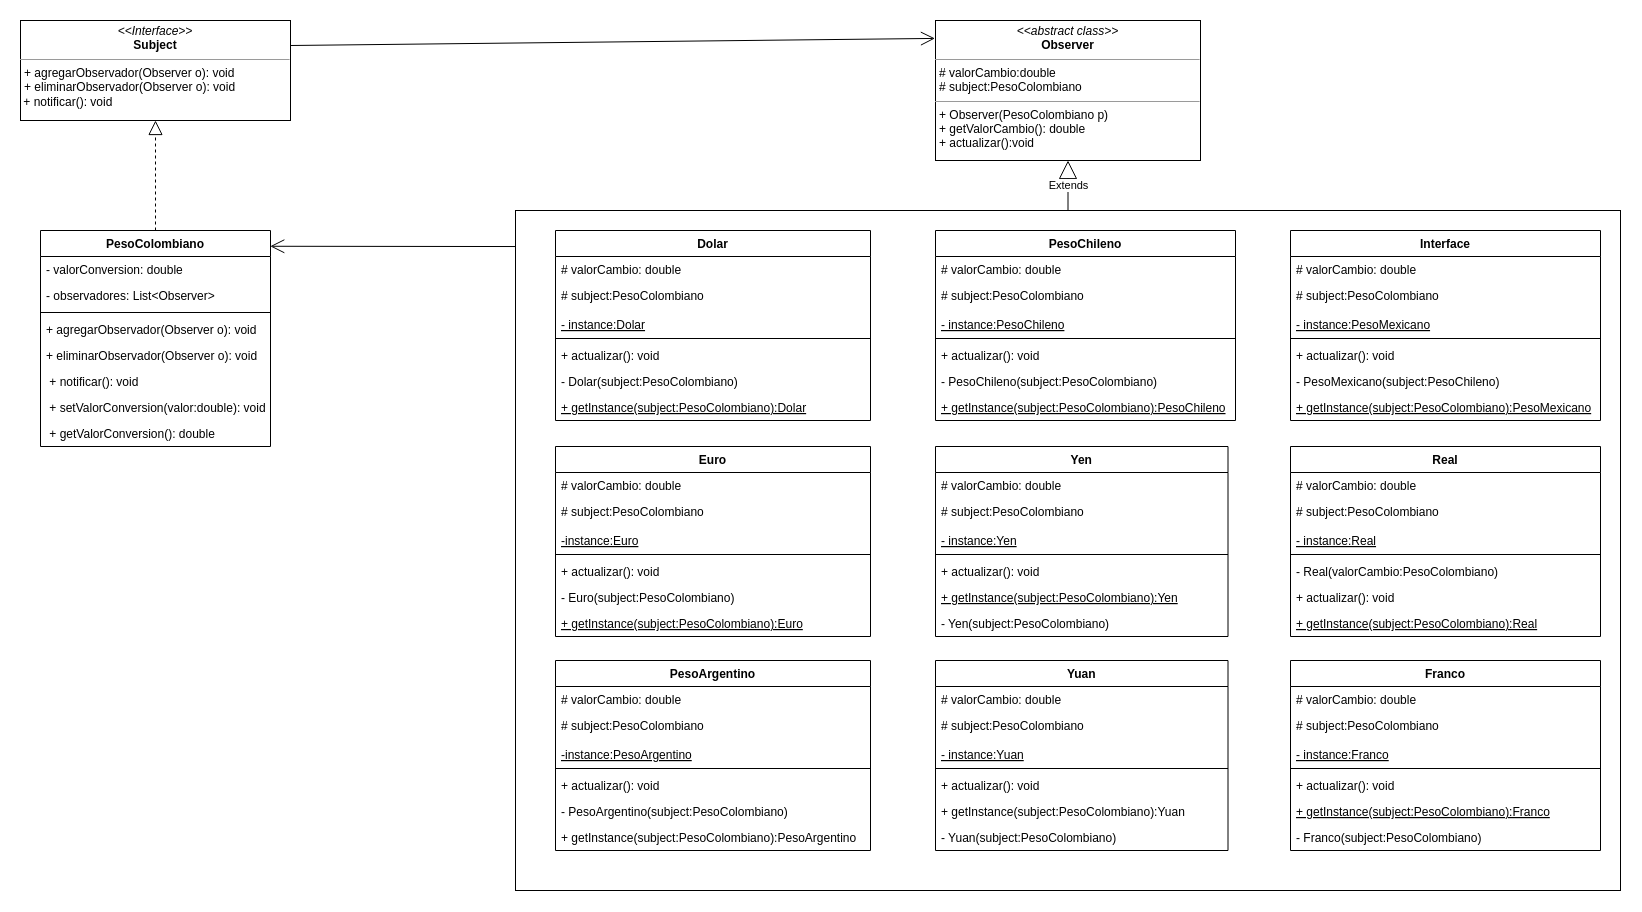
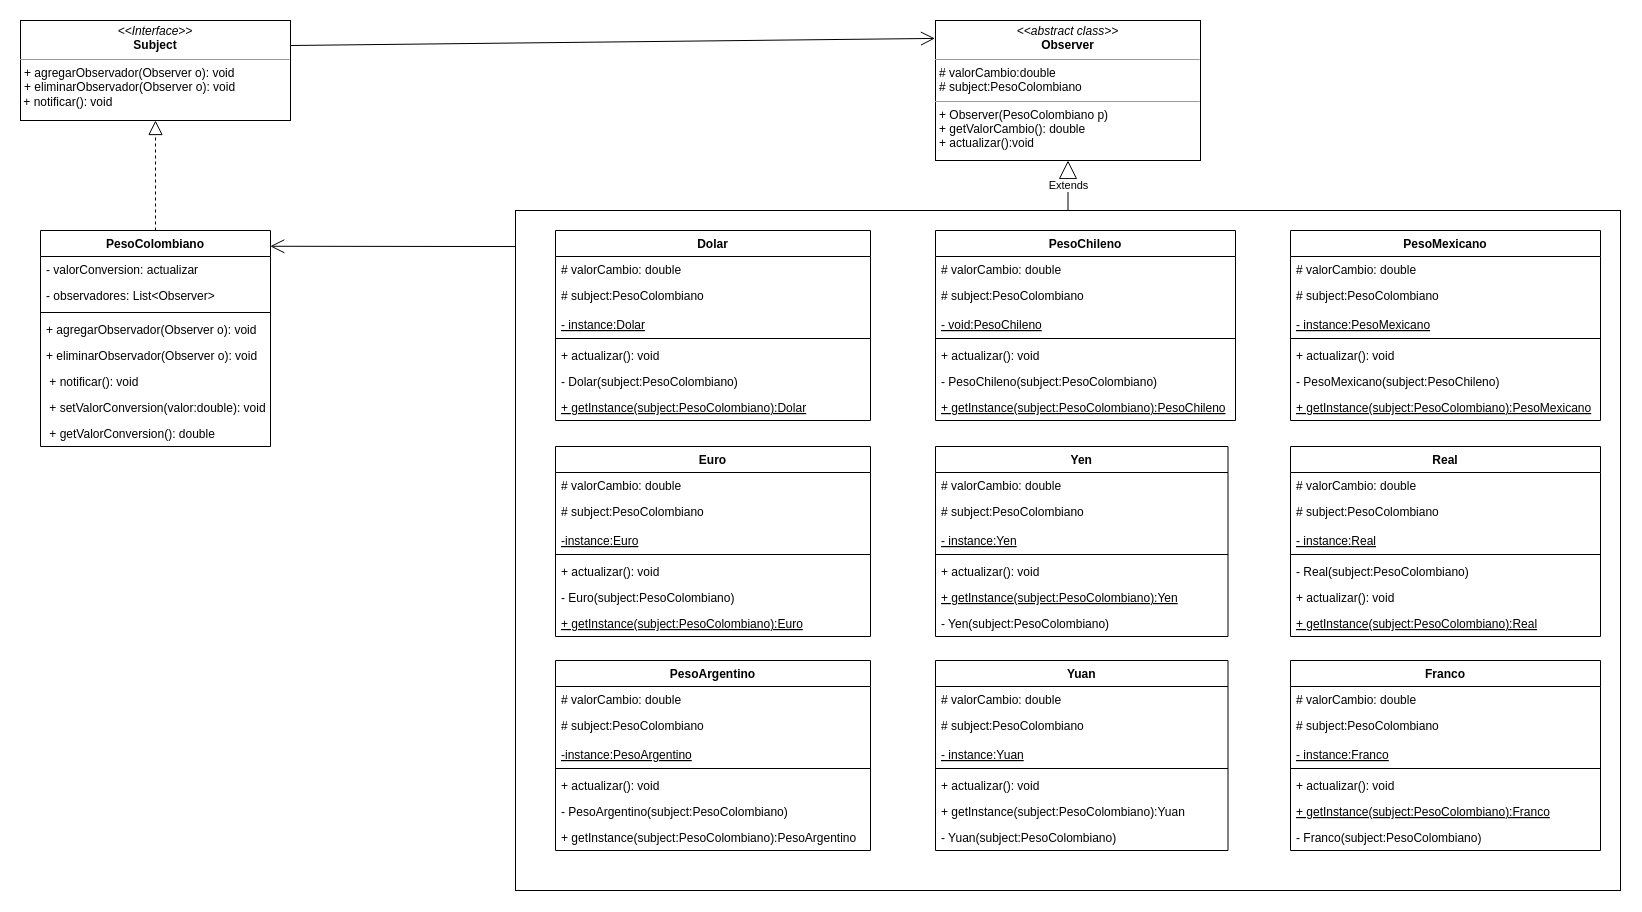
- <mxCell id="66" value="Interface" style="swimlane;fontStyle=1;align=center;verticalAlign=top;childLayout=stackLayout;horizontal=1;startSize=26;horizontalStack=0;resizeParent=1;resizeParentMax=0;resizeLast=0;collapsible=1;marginBottom=0;" vertex="1" parent="1"><mxGeometry x="1290" y="230" width="310" height="190" as="geometry" /></mxCell>
+ <mxCell id="66" value="PesoMexicano" style="swimlane;fontStyle=1;align=center;verticalAlign=top;childLayout=stackLayout;horizontal=1;startSize=26;horizontalStack=0;resizeParent=1;resizeParentMax=0;resizeLast=0;collapsible=1;marginBottom=0;" vertex="1" parent="1"><mxGeometry x="1290" y="230" width="310" height="190" as="geometry" /></mxCell>
- <mxCell id="17" value="- valorConversion: double" style="text;strokeColor=none;fillColor=none;align=left;verticalAlign=top;spacingLeft=4;spacingRight=4;overflow=hidden;rotatable=0;points=[[0,0.5],[1,0.5]];portConstraint=eastwest;" vertex="1" parent="16"><mxGeometry y="26" width="230" height="26" as="geometry" /></mxCell>
+ <mxCell id="17" value="- valorConversion: actualizar" style="text;strokeColor=none;fillColor=none;align=left;verticalAlign=top;spacingLeft=4;spacingRight=4;overflow=hidden;rotatable=0;points=[[0,0.5],[1,0.5]];portConstraint=eastwest;" vertex="1" parent="16"><mxGeometry y="26" width="230" height="26" as="geometry" /></mxCell>
- <mxCell id="45" value="- instance:PesoChileno" style="text;align=left;verticalAlign=bottom;spacingLeft=4;spacingRight=4;overflow=hidden;rotatable=0;points=[[0,0.5],[1,0.5]];portConstraint=eastwest;fontStyle=4;" vertex="1" parent="42"><mxGeometry y="78" width="300" height="26" as="geometry" /></mxCell>
+ <mxCell id="45" value="- void:PesoChileno" style="text;align=left;verticalAlign=bottom;spacingLeft=4;spacingRight=4;overflow=hidden;rotatable=0;points=[[0,0.5],[1,0.5]];portConstraint=eastwest;fontStyle=4;" vertex="1" parent="42"><mxGeometry y="78" width="300" height="26" as="geometry" /></mxCell>
- <mxCell id="87" value="- Real(valorCambio:PesoColombiano)" style="text;strokeColor=none;fillColor=none;align=left;verticalAlign=top;spacingLeft=4;spacingRight=4;overflow=hidden;rotatable=0;points=[[0,0.5],[1,0.5]];portConstraint=eastwest;" vertex="1" parent="82"><mxGeometry y="112" width="310" height="26" as="geometry" /></mxCell>
+ <mxCell id="87" value="- Real(subject:PesoColombiano)" style="text;strokeColor=none;fillColor=none;align=left;verticalAlign=top;spacingLeft=4;spacingRight=4;overflow=hidden;rotatable=0;points=[[0,0.5],[1,0.5]];portConstraint=eastwest;" vertex="1" parent="82"><mxGeometry y="112" width="310" height="26" as="geometry" /></mxCell>
